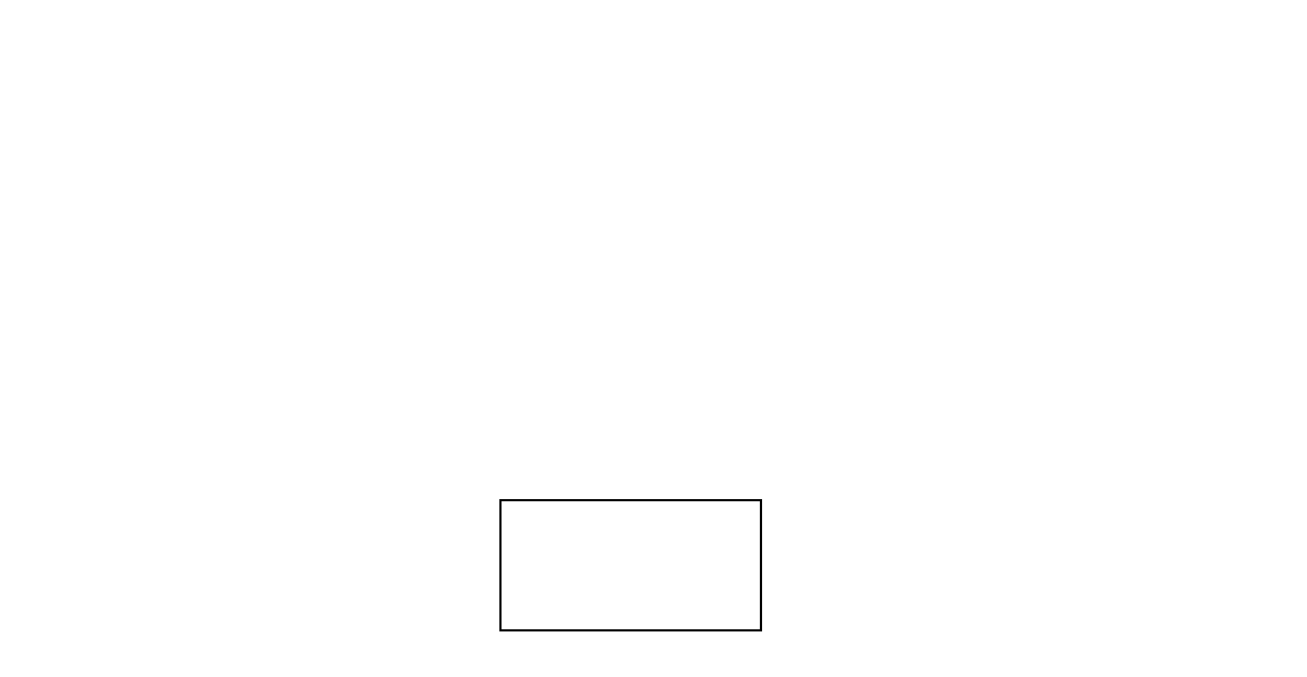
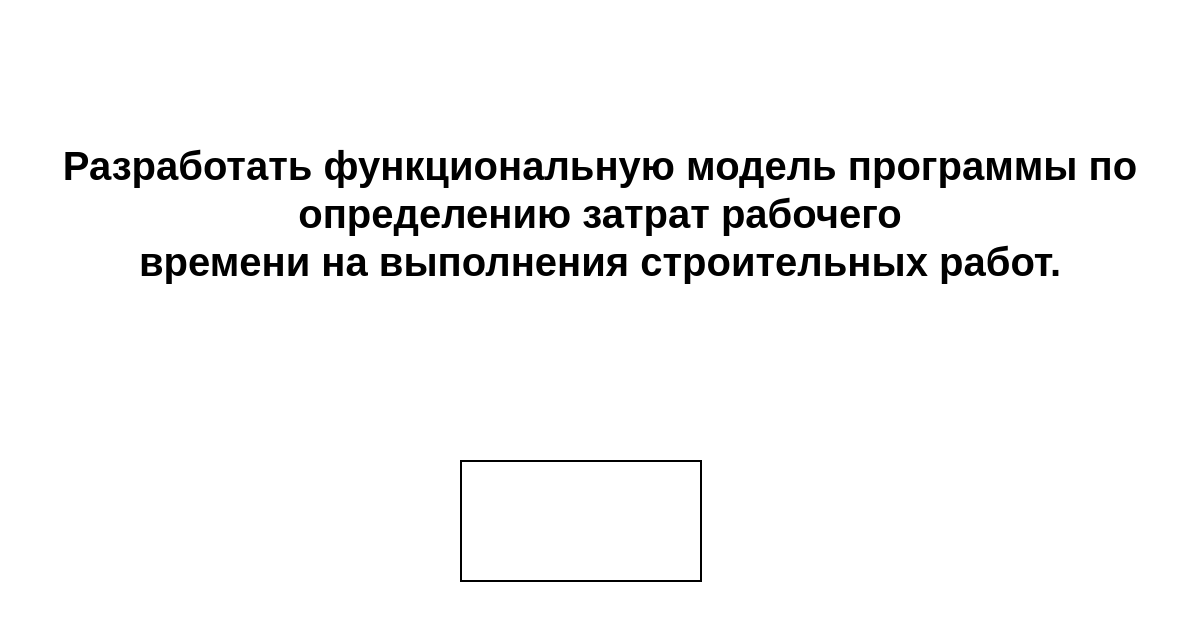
+ <mxCell id="3" value="&lt;p style=&quot;font-size: 20px;&quot; class=&quot;MsoNormal&quot;&gt;&lt;b&gt;&lt;span&gt;&lt;span style=&quot;mso-list:Ignore&quot;&gt;&lt;span style=&quot;font-style: normal; font-variant: normal; font-kerning: auto; font-optical-sizing: auto; font-feature-settings: normal; font-variation-settings: normal; font-stretch: normal; line-height: normal; font-family: &amp;quot;Times New Roman&amp;quot;;&quot;&gt;&lt;br&gt;&lt;/span&gt;&lt;/span&gt;&lt;/span&gt;&lt;span&gt;Разработать функциональную модель программы по определению затрат рабочего&lt;br&gt;времени на выполнения строительных работ.&lt;/span&gt;&lt;/b&gt;&lt;/p&gt;" style="text;whiteSpace=wrap;html=1;align=center;" vertex="1" parent="1"><mxGeometry x="20" y="20" width="560" height="150" as="geometry" /></mxCell>
